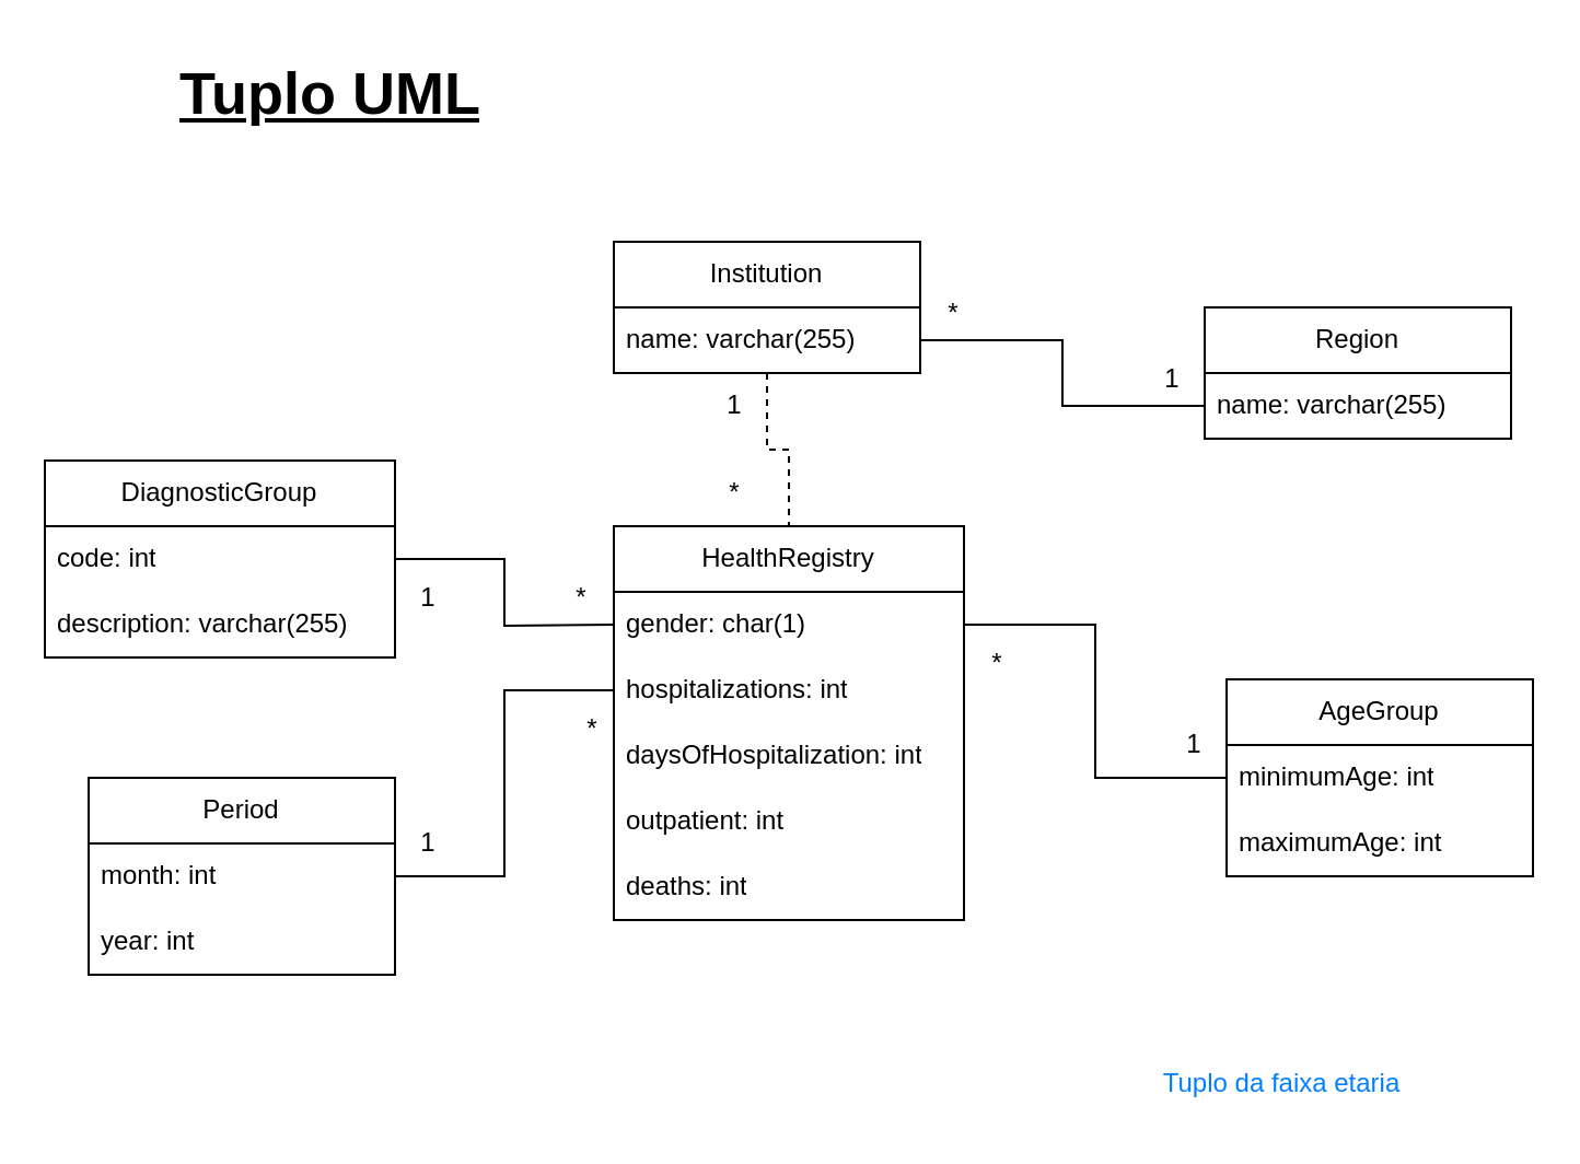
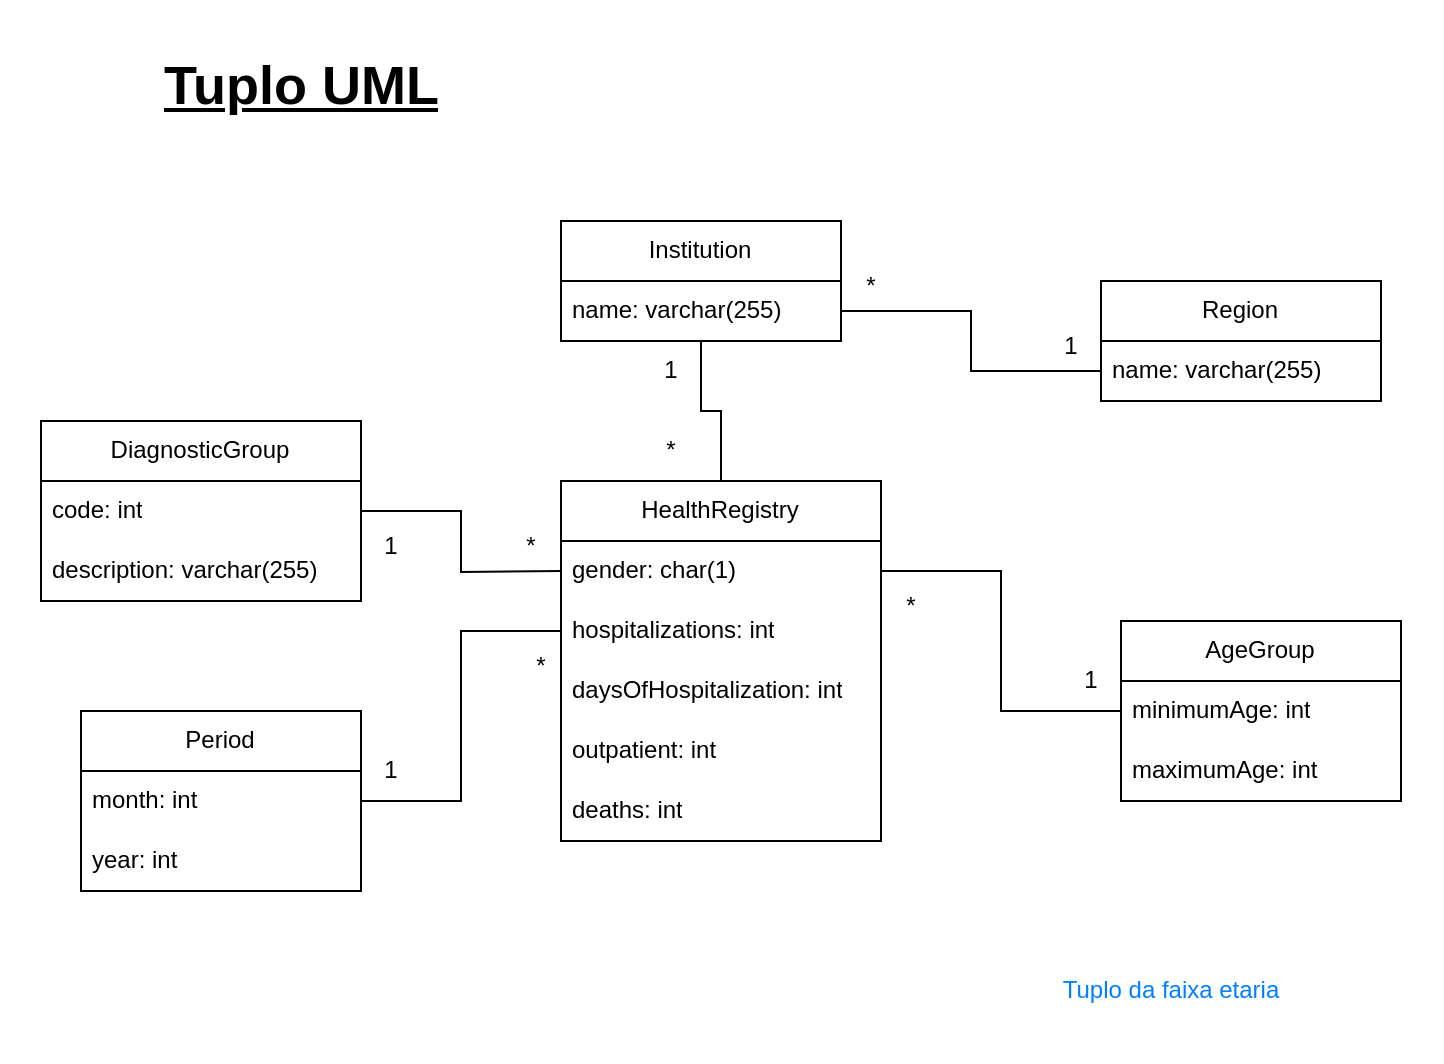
- <mxCell id="2" style="edgeStyle=orthogonalEdgeStyle;rounded=0;orthogonalLoop=1;jettySize=auto;html=1;entryX=0.5;entryY=0;entryDx=0;entryDy=0;endArrow=none;endFill=0;dashed=1;" parent="1" source="3" target="14" edge="1"><mxGeometry relative="1" as="geometry" /></mxCell>
+ <mxCell id="2" style="edgeStyle=orthogonalEdgeStyle;rounded=0;orthogonalLoop=1;jettySize=auto;html=1;entryX=0.5;entryY=0;entryDx=0;entryDy=0;endArrow=none;endFill=0;" parent="1" source="3" target="14" edge="1"><mxGeometry relative="1" as="geometry" /></mxCell>
